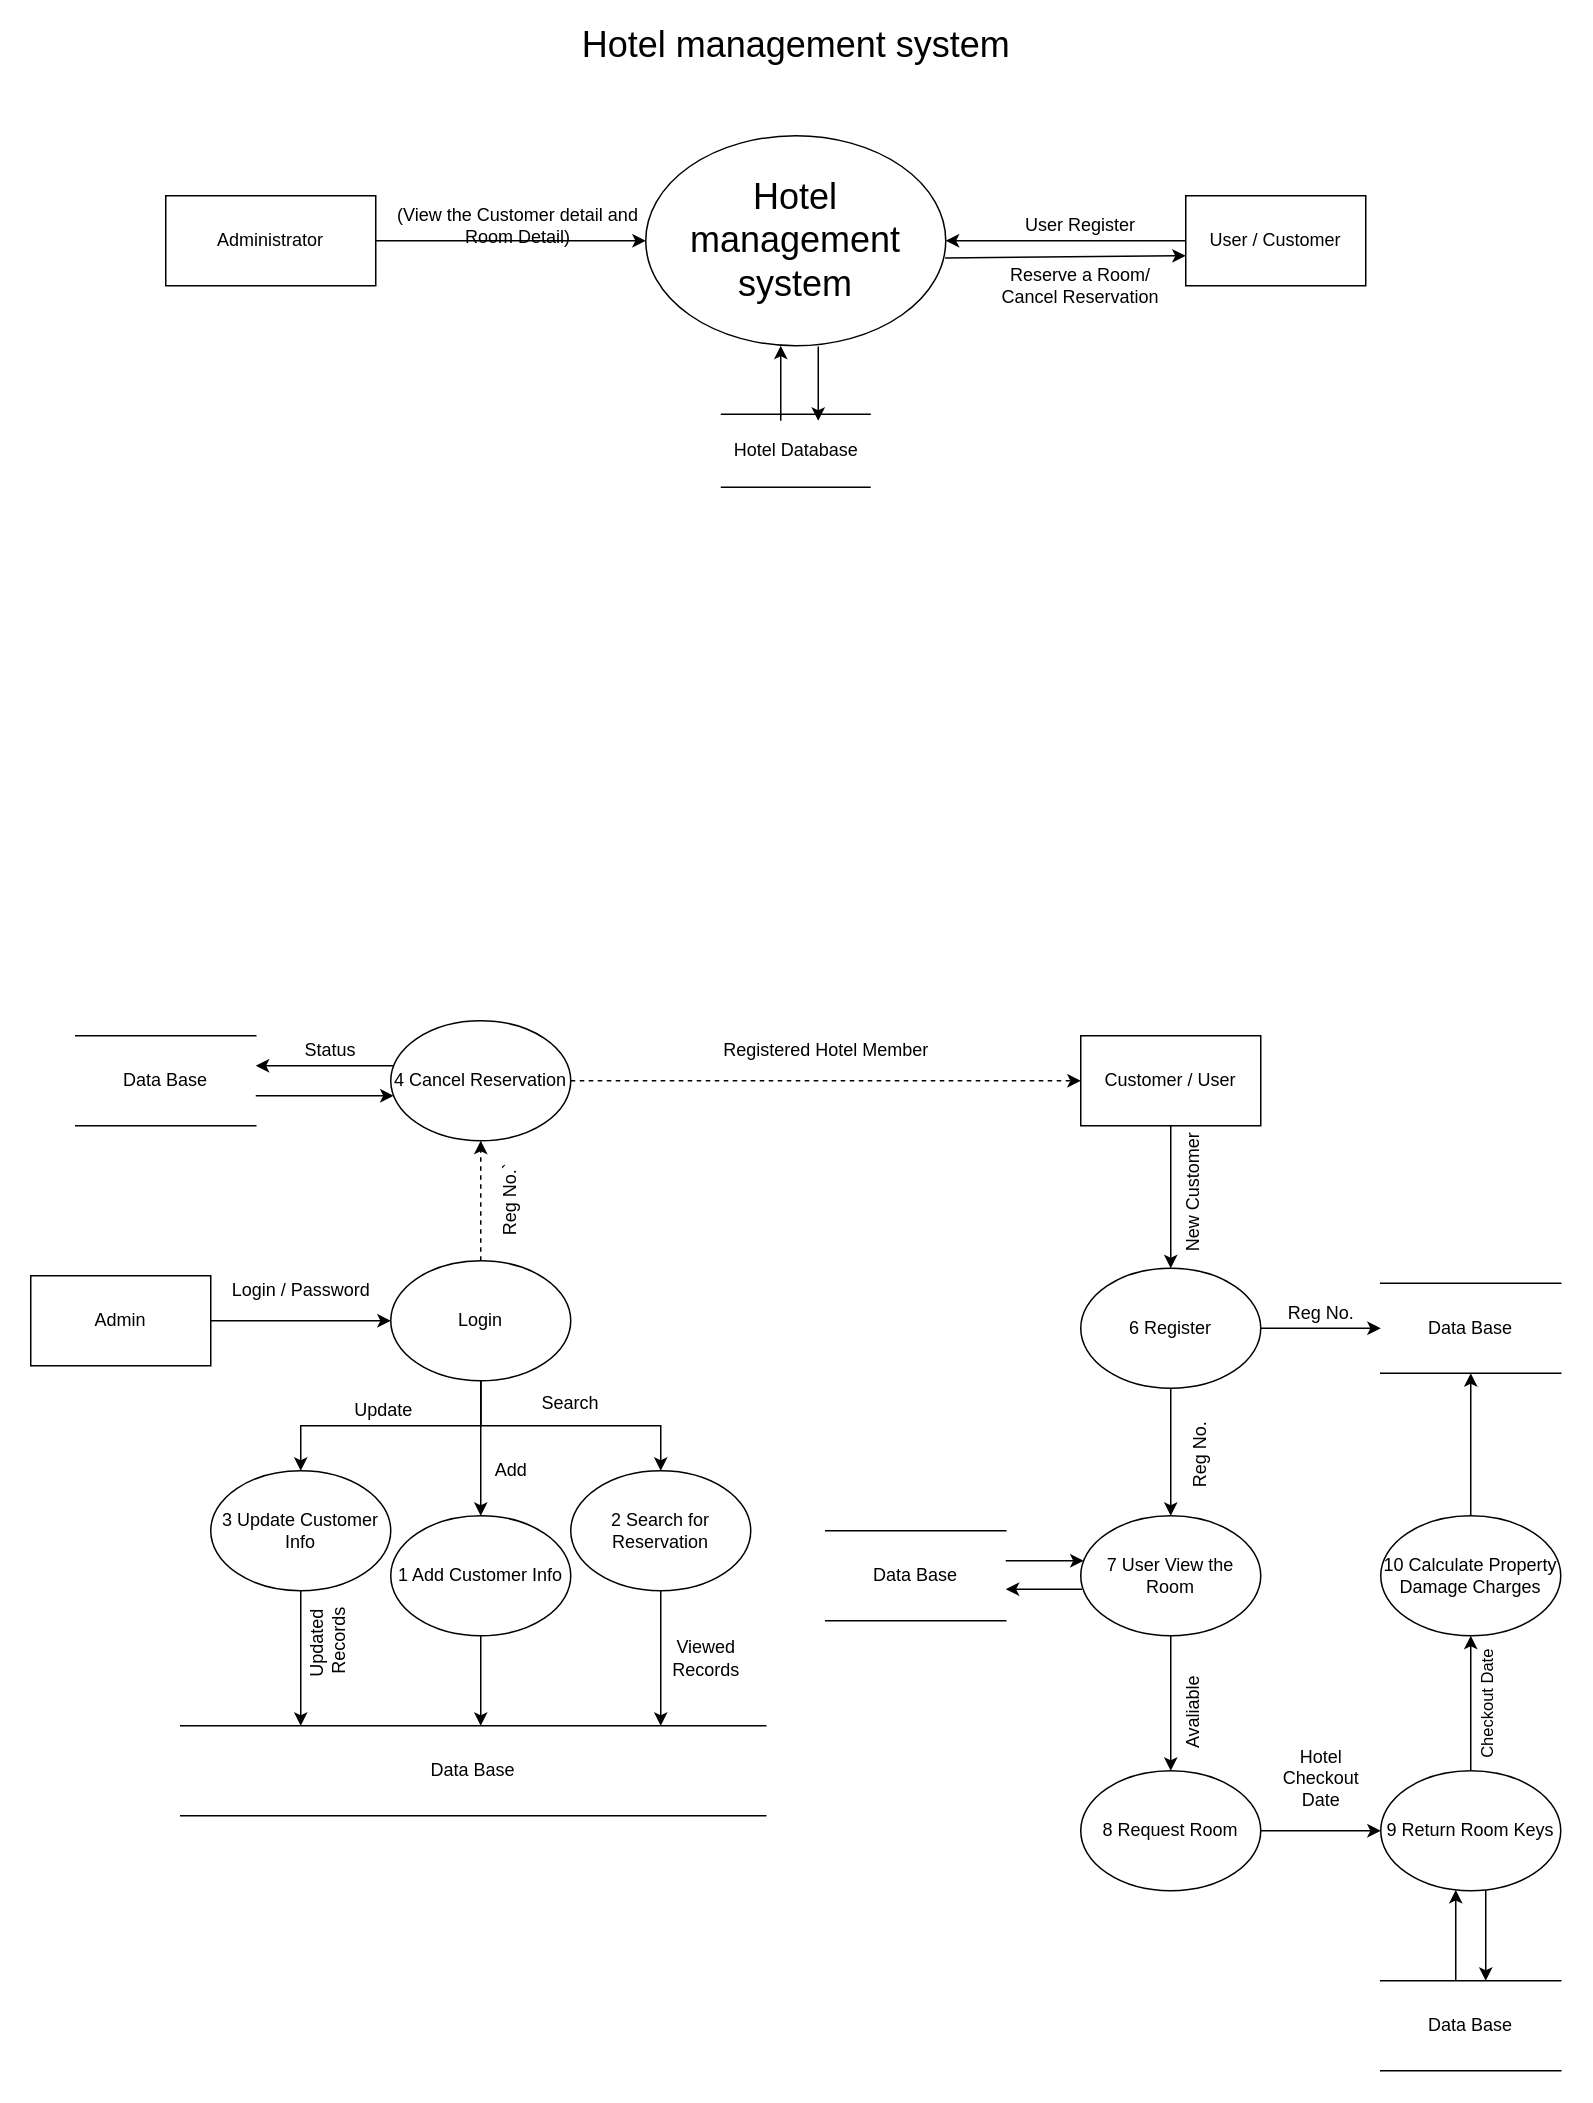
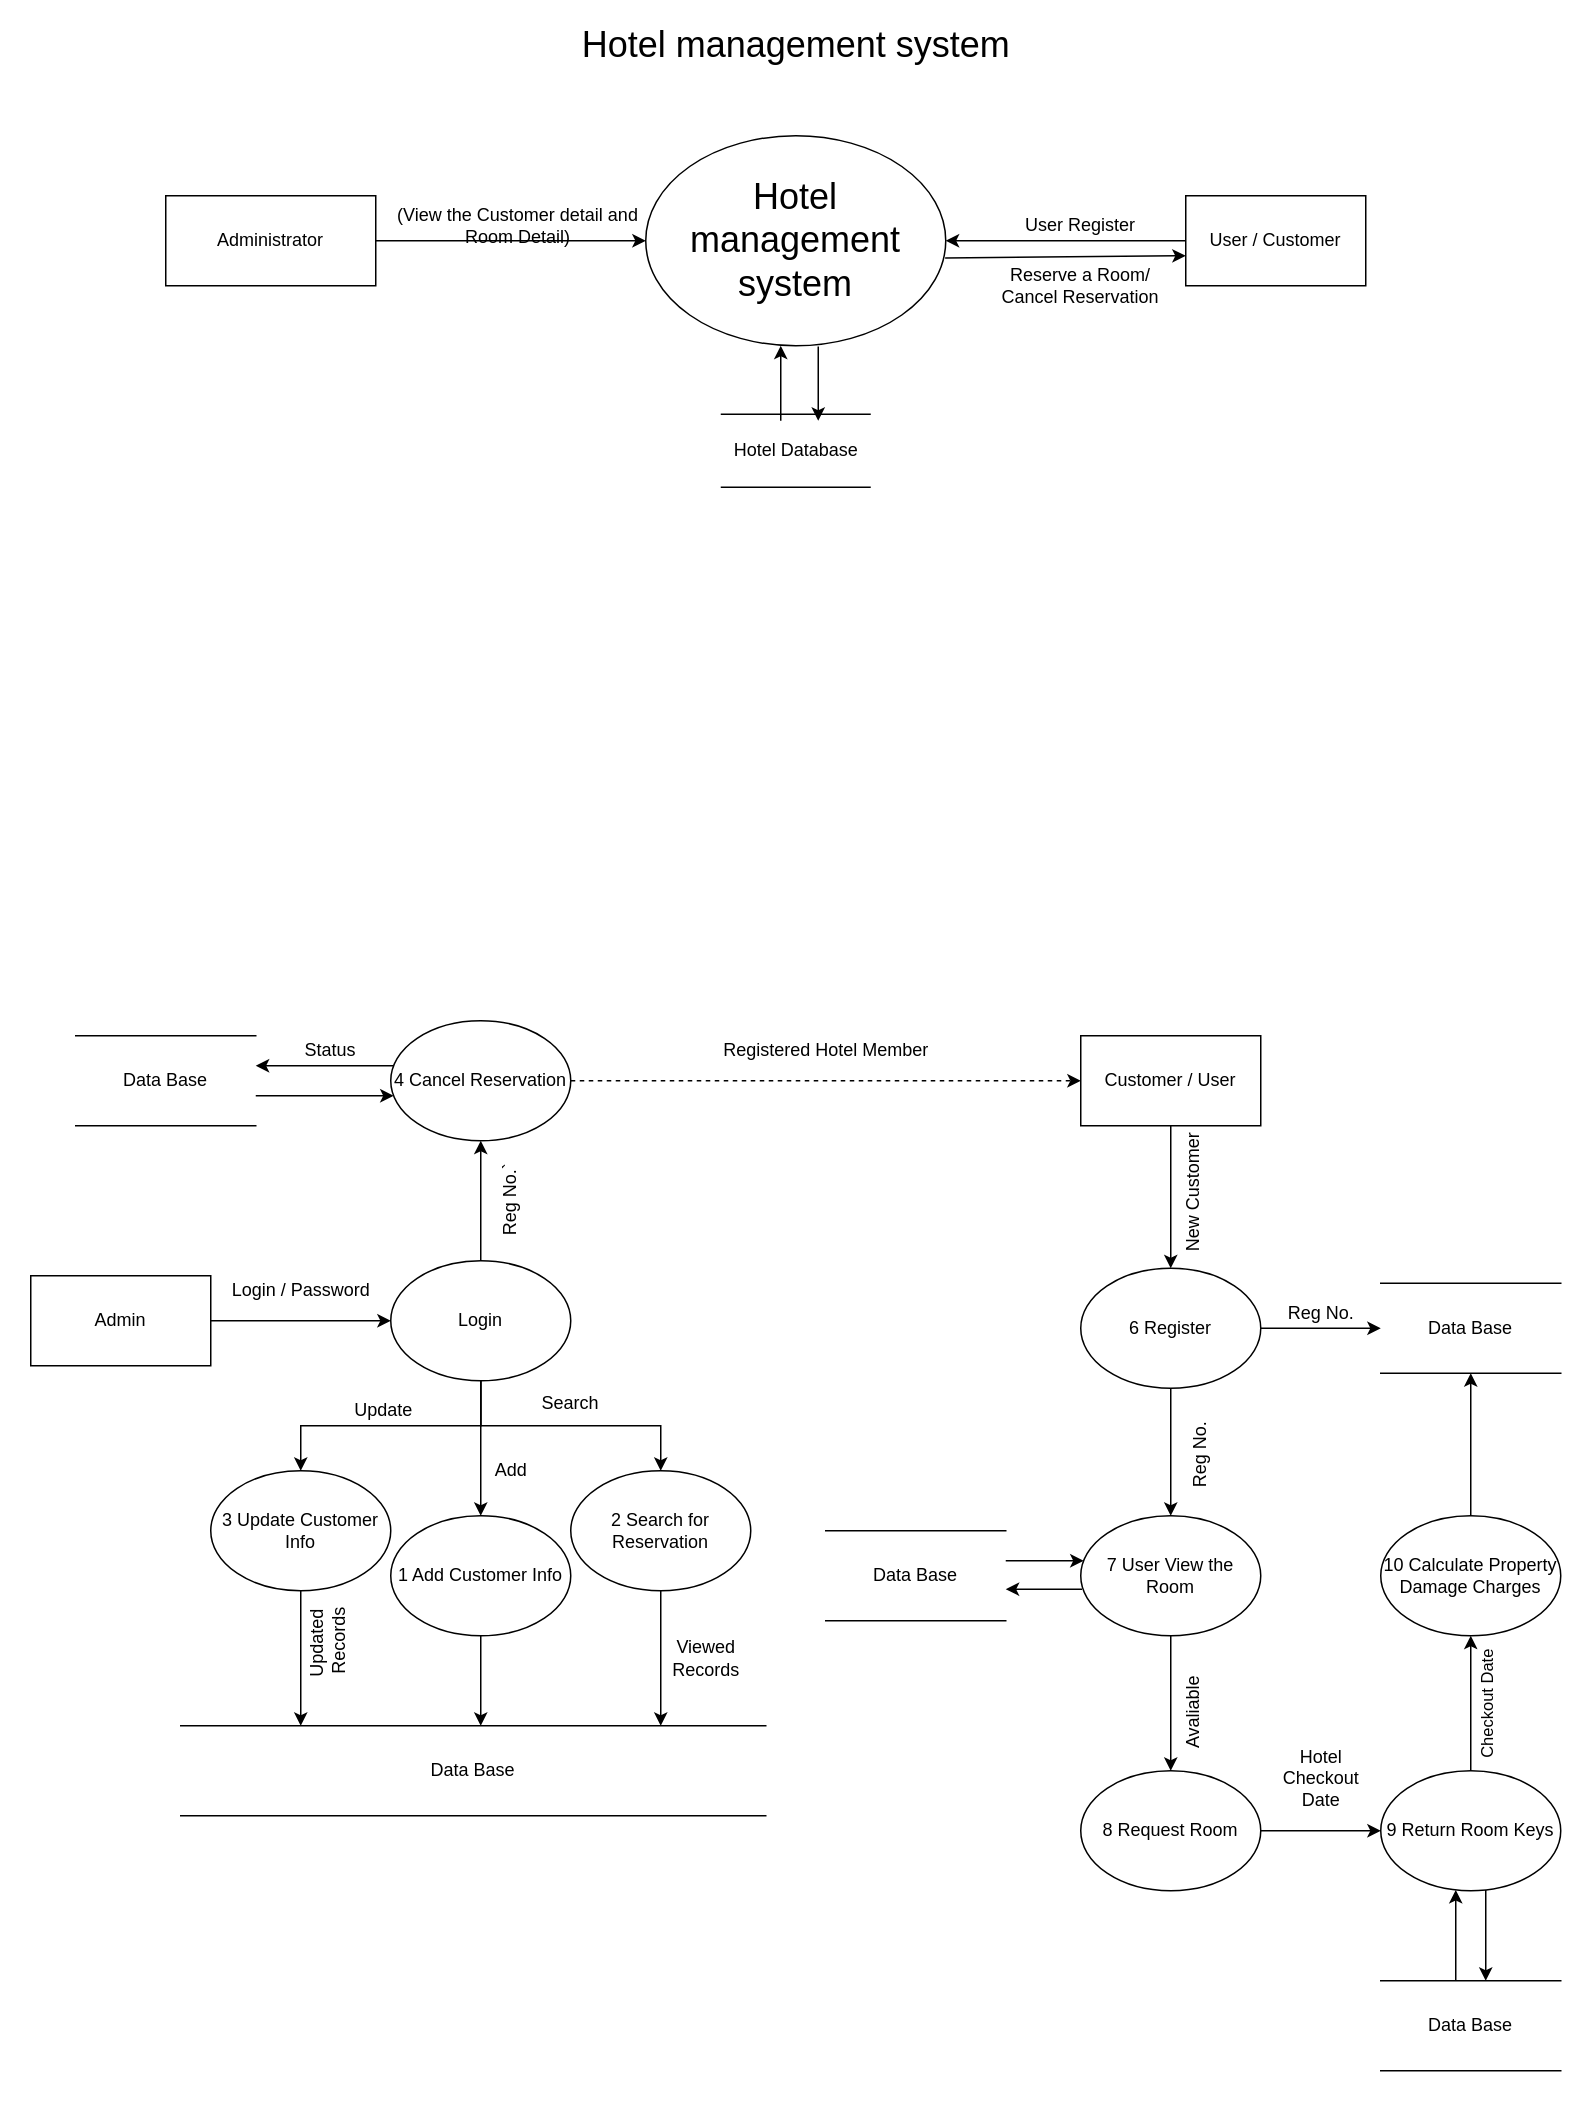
- <mxCell id="20" value="" style="edgeStyle=orthogonalEdgeStyle;rounded=0;orthogonalLoop=1;jettySize=auto;html=1;dashed=1;" edge="1" parent="1" source="21" target="31"><mxGeometry relative="1" as="geometry" /></mxCell>
+ <mxCell id="20" value="" style="edgeStyle=orthogonalEdgeStyle;rounded=0;orthogonalLoop=1;jettySize=auto;html=1;" edge="1" parent="1" source="21" target="31"><mxGeometry relative="1" as="geometry" /></mxCell>
